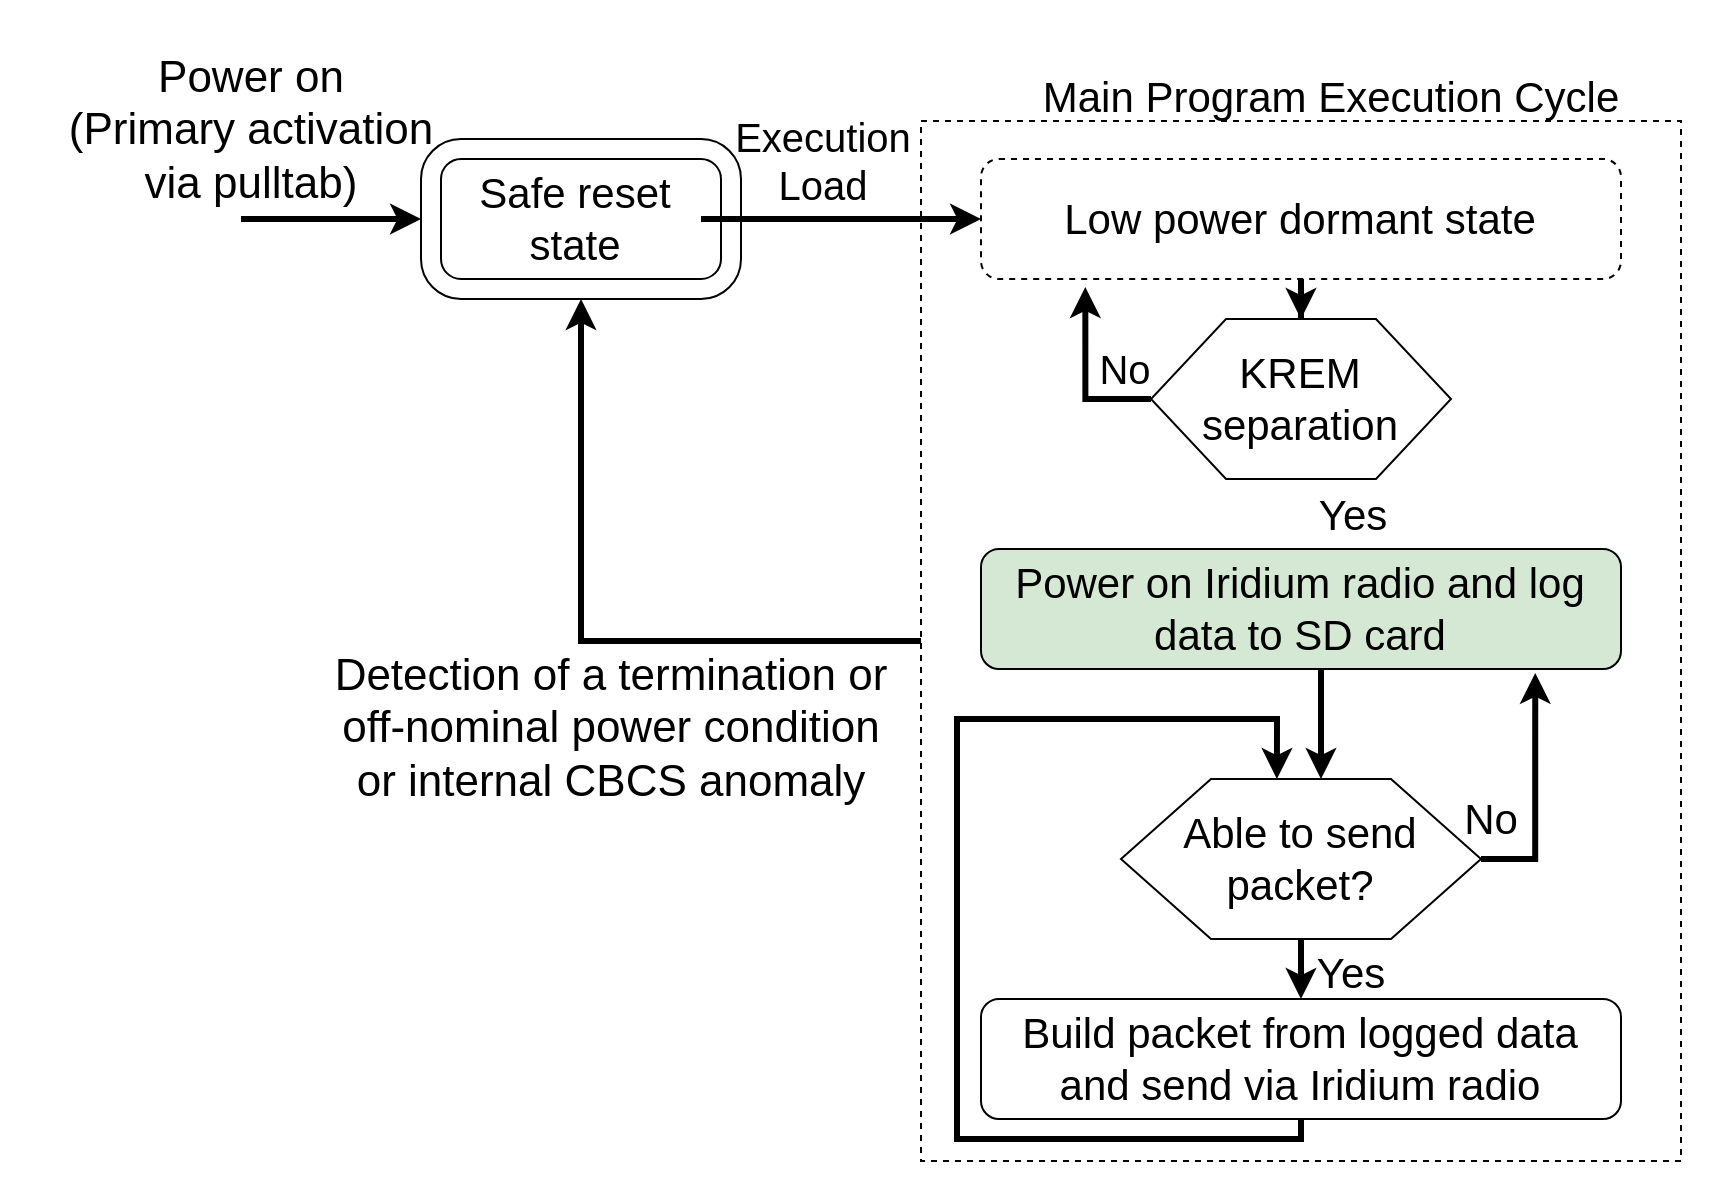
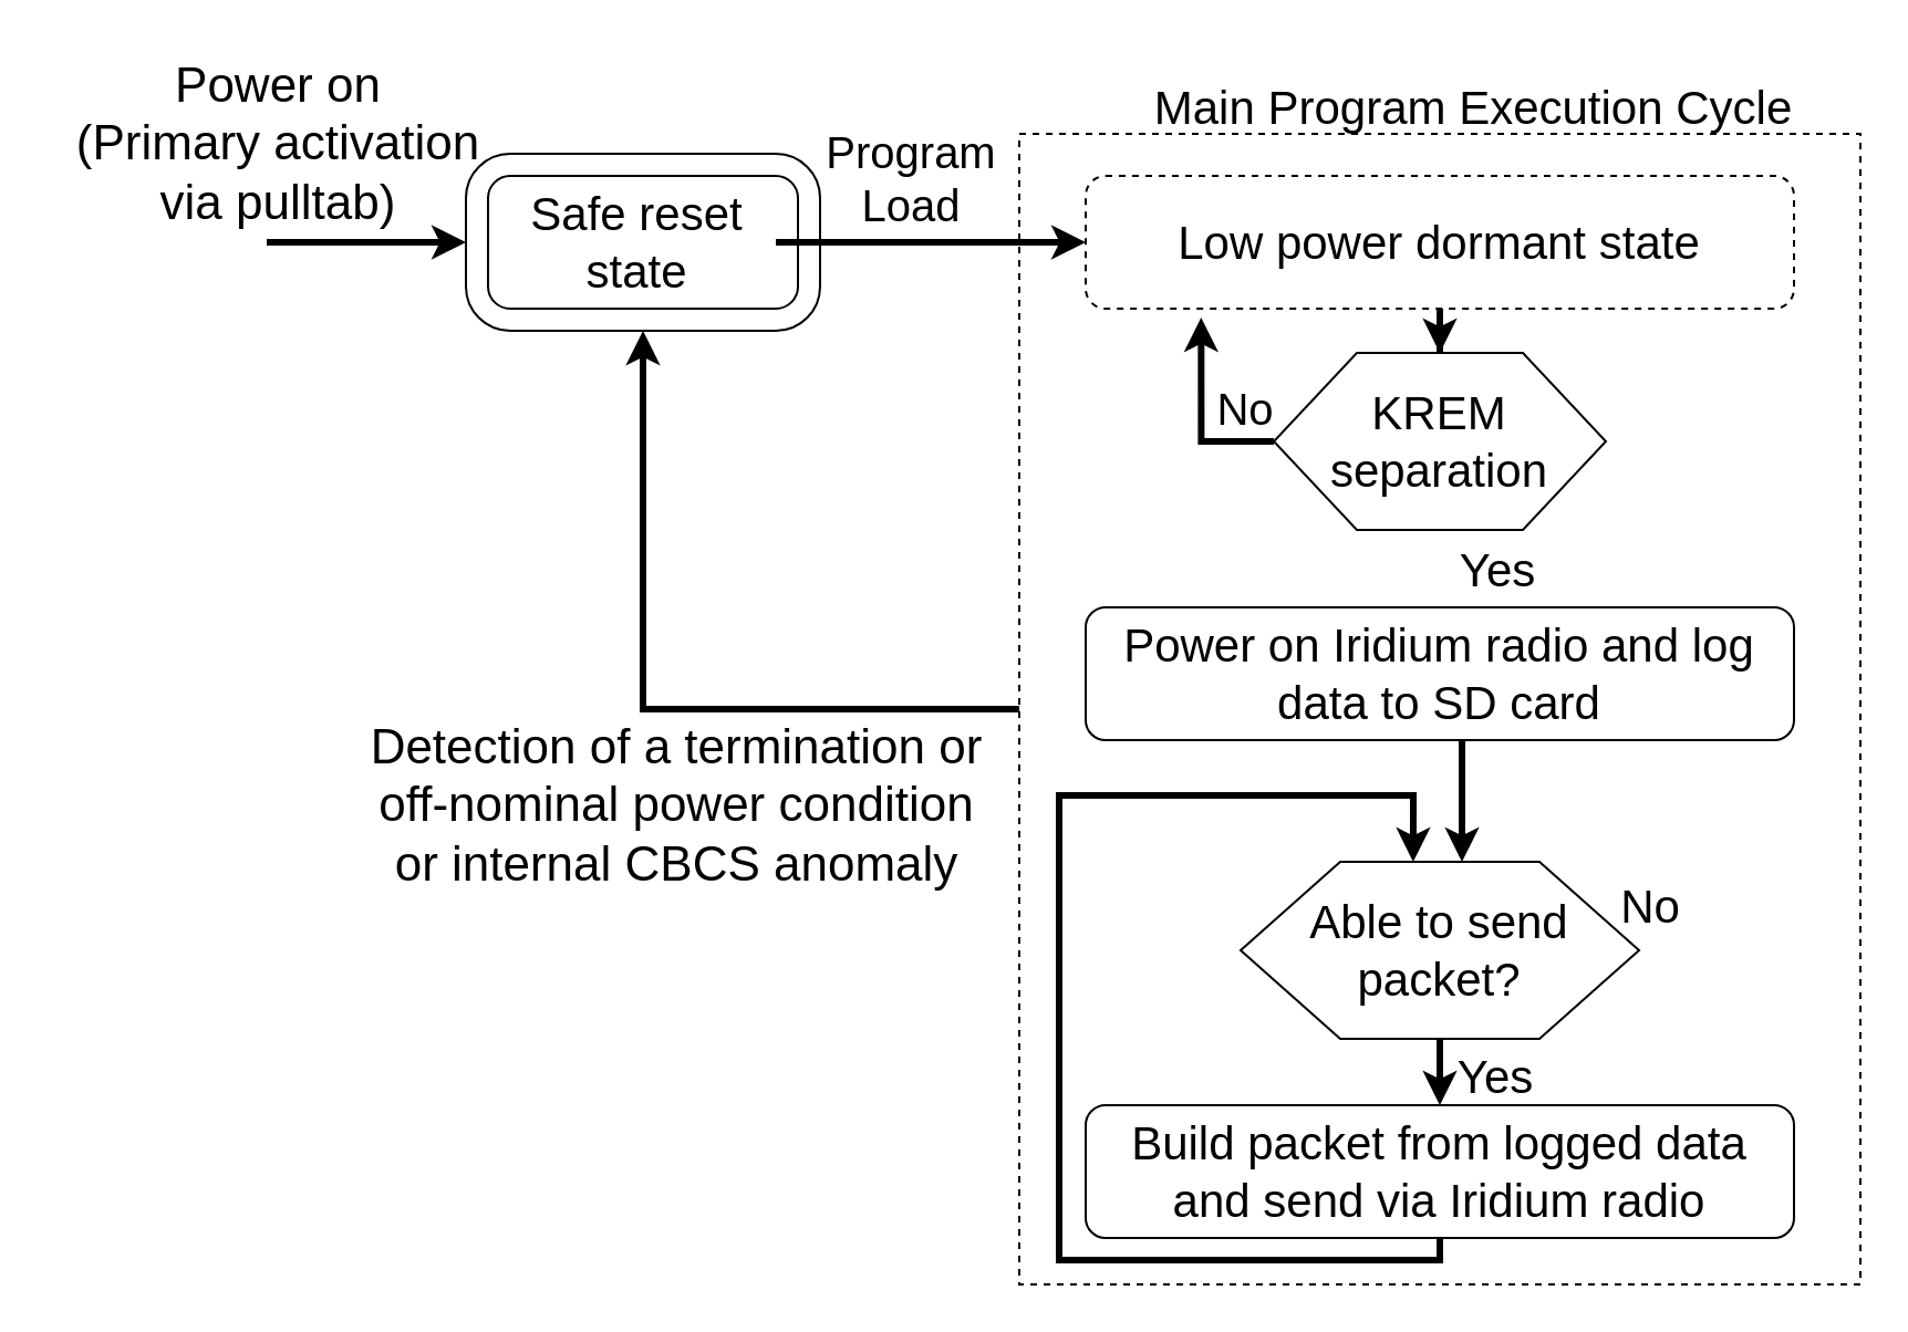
- <mxCell id="11" value="Execution&lt;br&gt;Load" style="text;html=1;align=center;verticalAlign=middle;resizable=0;points=[];autosize=1;fontSize=20;" parent="1" vertex="1"><mxGeometry x="361" y="50" width="100" height="60" as="geometry" /></mxCell>
+ <mxCell id="11" value="Program&lt;br&gt;Load" style="text;html=1;align=center;verticalAlign=middle;resizable=0;points=[];autosize=1;fontSize=20;" parent="1" vertex="1"><mxGeometry x="361" y="50" width="100" height="60" as="geometry" /></mxCell>
- <mxCell id="18" value="Power on Iridium radio and log data to SD card" style="rounded=1;whiteSpace=wrap;html=1;fontSize=21;fillColor=#d5e8d4;" parent="1" vertex="1"><mxGeometry x="490" y="274" width="320" height="60" as="geometry" /></mxCell>
+ <mxCell id="18" value="Power on Iridium radio and log data to SD card" style="rounded=1;whiteSpace=wrap;html=1;fontSize=21;" parent="1" vertex="1"><mxGeometry x="490" y="274" width="320" height="60" as="geometry" /></mxCell>
- <mxCell id="20" style="edgeStyle=orthogonalEdgeStyle;rounded=0;orthogonalLoop=1;jettySize=auto;html=1;exitX=1;exitY=0.5;exitDx=0;exitDy=0;entryX=0.866;entryY=1.033;entryDx=0;entryDy=0;entryPerimeter=0;fontSize=14;strokeWidth=3;" parent="1" source="21" target="18" edge="1"><mxGeometry relative="1" as="geometry"><Array as="points"><mxPoint x="767" y="429" /></Array></mxGeometry></mxCell>
